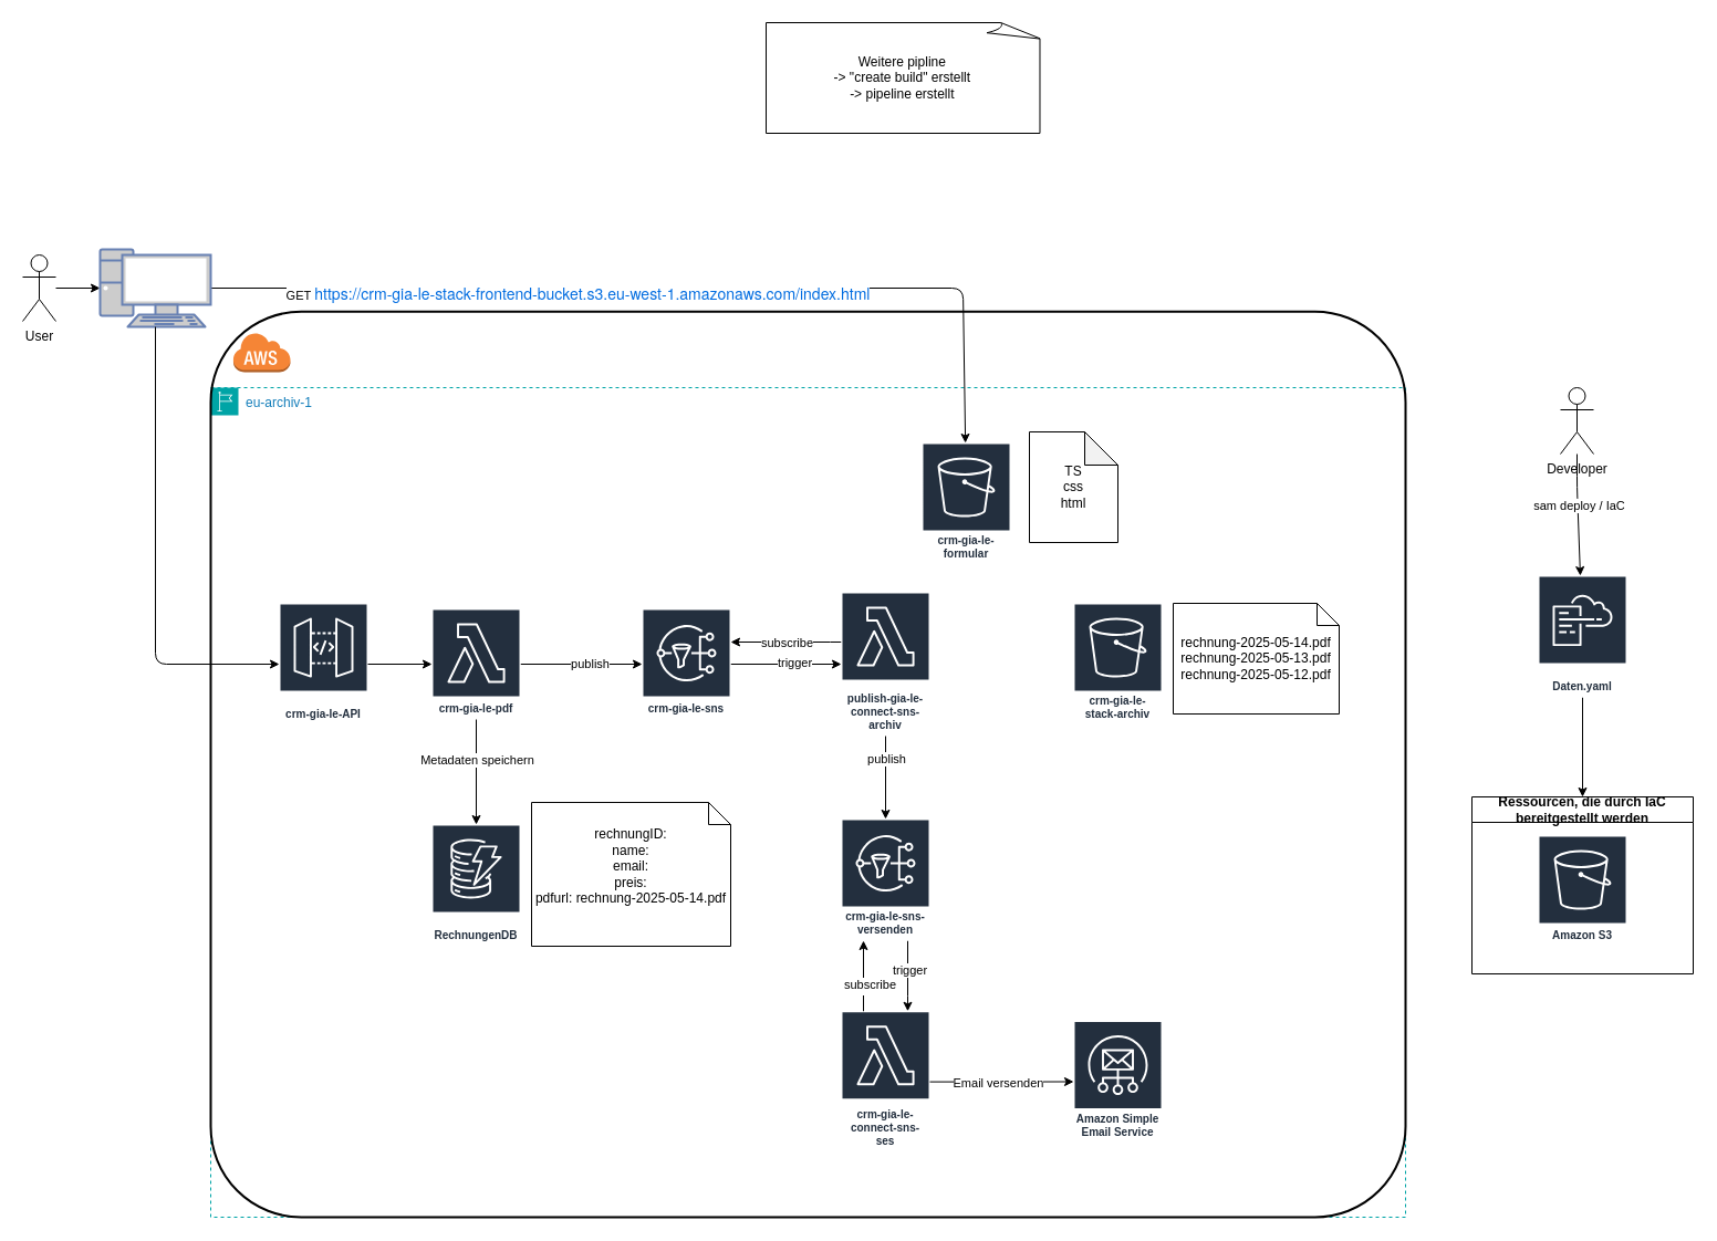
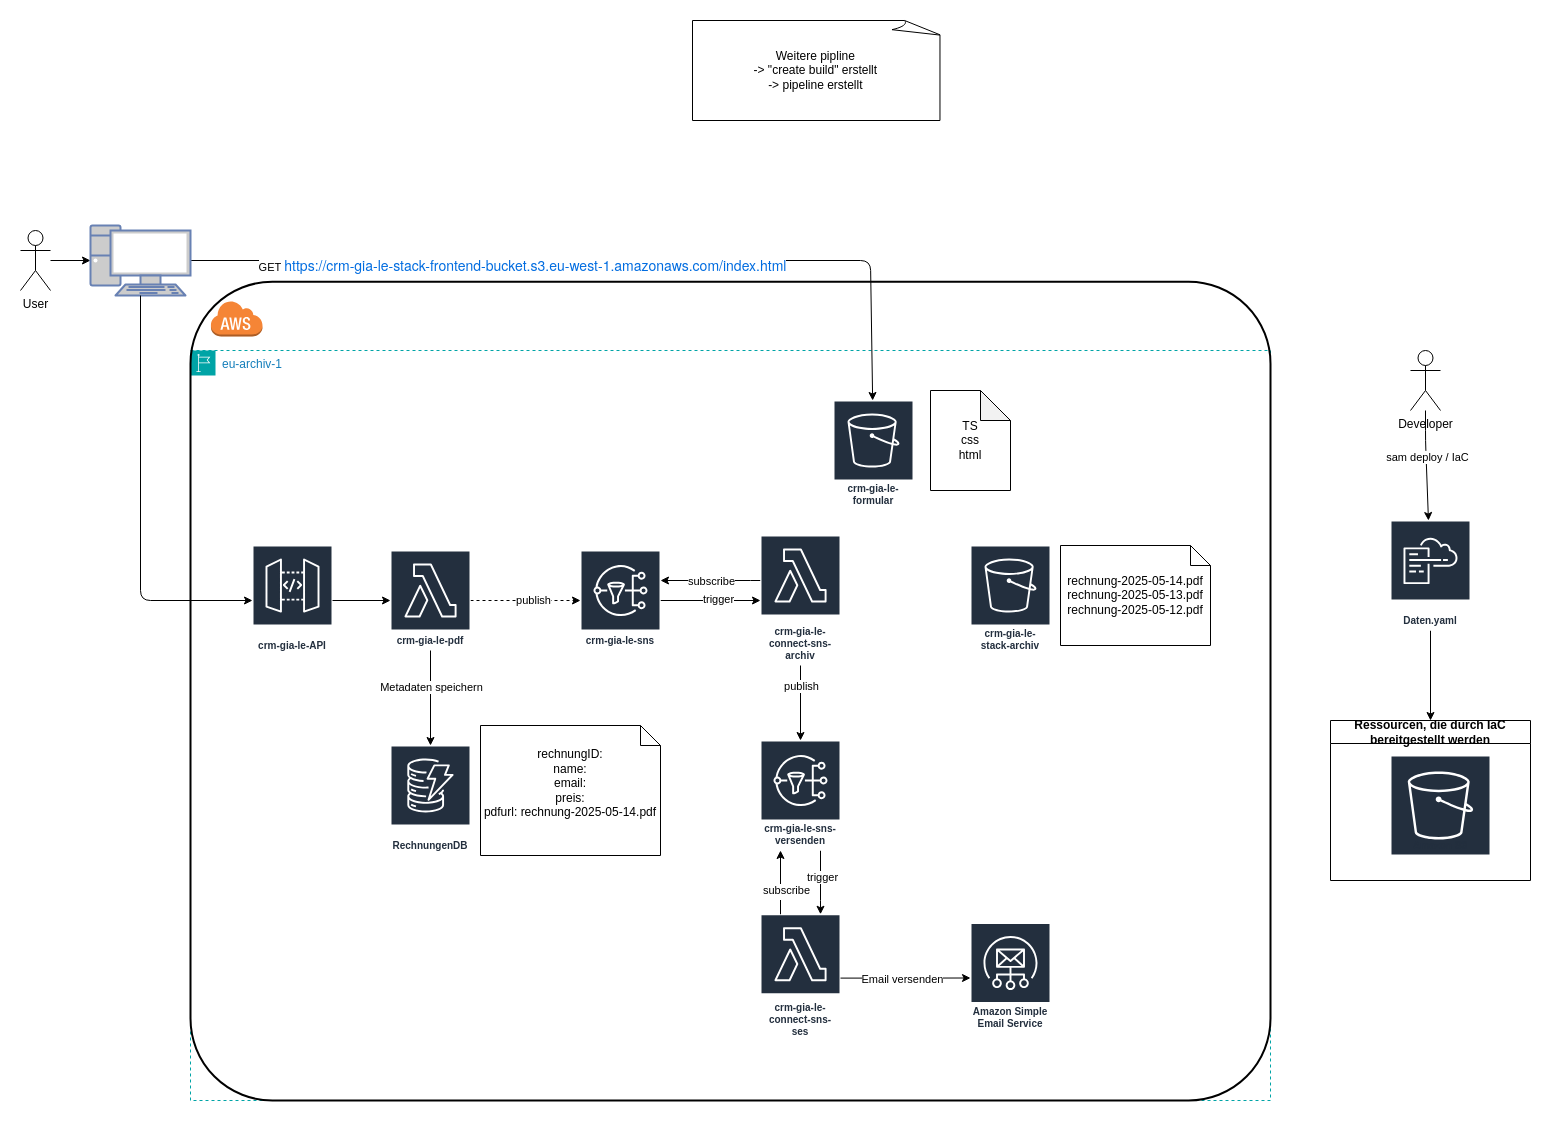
- <mxCell id="7" style="edgeStyle=orthogonalEdgeStyle;rounded=0;orthogonalLoop=1;jettySize=auto;html=1;" parent="2" source="30" target="11" edge="1"><mxGeometry relative="1" as="geometry" /></mxCell>
+ <mxCell id="7" style="edgeStyle=orthogonalEdgeStyle;rounded=0;orthogonalLoop=1;jettySize=auto;html=1;dashed=1;" parent="2" source="30" target="11" edge="1"><mxGeometry relative="1" as="geometry" /></mxCell>
- <mxCell id="14" value="publish-gia-le-connect-sns-archiv" style="sketch=0;outlineConnect=0;fontColor=#232F3E;gradientColor=none;strokeColor=#ffffff;fillColor=#232F3E;dashed=0;verticalLabelPosition=middle;verticalAlign=bottom;align=center;html=1;whiteSpace=wrap;fontSize=10;fontStyle=1;spacing=3;shape=mxgraph.aws4.productIcon;prIcon=mxgraph.aws4.lambda;" parent="2" vertex="1"><mxGeometry x="570" y="185" width="80" height="130" as="geometry" /></mxCell>
+ <mxCell id="14" value="crm-gia-le-connect-sns-archiv" style="sketch=0;outlineConnect=0;fontColor=#232F3E;gradientColor=none;strokeColor=#ffffff;fillColor=#232F3E;dashed=0;verticalLabelPosition=middle;verticalAlign=bottom;align=center;html=1;whiteSpace=wrap;fontSize=10;fontStyle=1;spacing=3;shape=mxgraph.aws4.productIcon;prIcon=mxgraph.aws4.lambda;" parent="2" vertex="1"><mxGeometry x="570" y="185" width="80" height="130" as="geometry" /></mxCell>
- <mxCell id="46" value="Amazon S3" style="sketch=0;outlineConnect=0;fontColor=#232F3E;gradientColor=none;strokeColor=#ffffff;fillColor=#232F3E;dashed=0;verticalLabelPosition=middle;verticalAlign=bottom;align=center;html=1;whiteSpace=wrap;fontSize=10;fontStyle=1;spacing=3;shape=mxgraph.aws4.productIcon;prIcon=mxgraph.aws4.s3;" parent="45" vertex="1"><mxGeometry x="60" y="35" width="80" height="100" as="geometry" /></mxCell>
+ <mxCell id="46" value="Amazon S3" style="sketch=0;outlineConnect=0;fontColor=#232F3E;gradientColor=none;strokeColor=#ffffff;fillColor=#232F3E;dashed=0;verticalLabelPosition=middle;verticalAlign=bottom;align=center;html=1;whiteSpace=wrap;fontSize=10;fontStyle=1;spacing=3;shape=mxgraph.aws4.productIcon;prIcon=mxgraph.aws4.s3;" parent="45" vertex="1"><mxGeometry x="60" y="35" width="100" height="100" as="geometry" /></mxCell>
